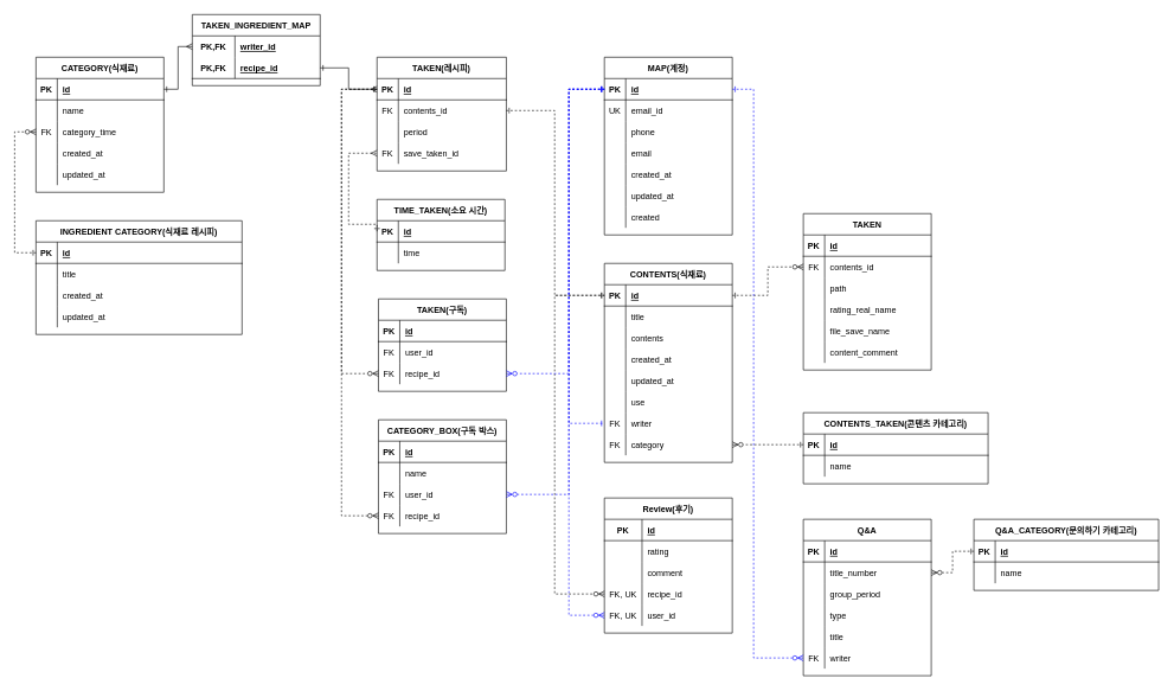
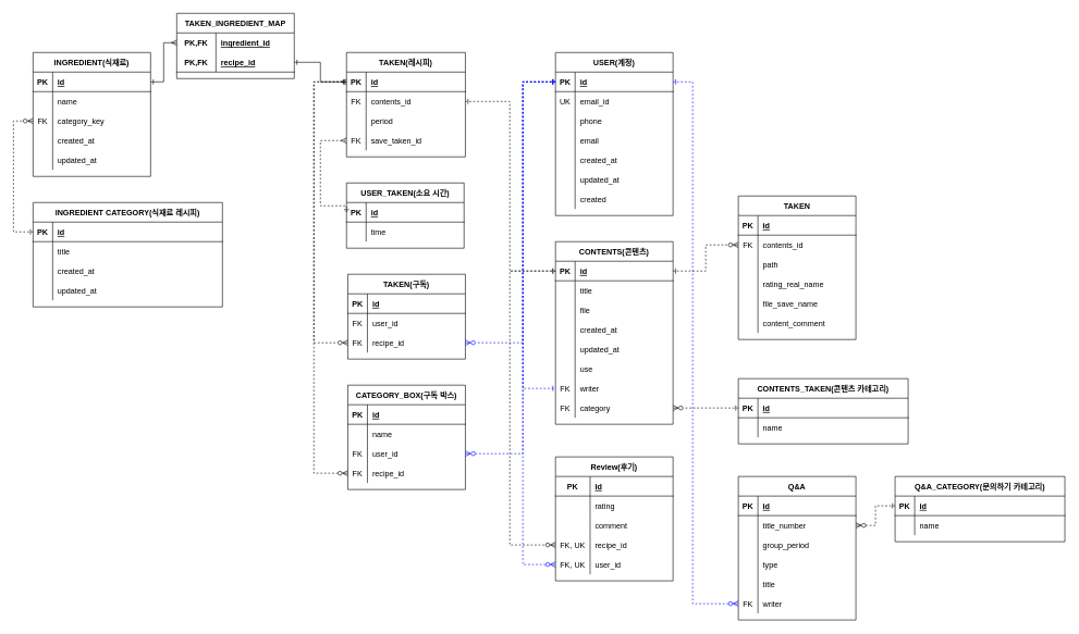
- <mxCell id="49" value="writer_id" style="shape=partialRectangle;connectable=0;fillColor=none;top=0;left=0;bottom=0;right=0;align=left;spacingLeft=6;fontStyle=5;overflow=hidden;" vertex="1" parent="47"><mxGeometry x="60" width="120" height="30" as="geometry"><mxRectangle width="120" height="30" as="alternateBounds" /></mxGeometry></mxCell>
+ <mxCell id="49" value="ingredient_id" style="shape=partialRectangle;connectable=0;fillColor=none;top=0;left=0;bottom=0;right=0;align=left;spacingLeft=6;fontStyle=5;overflow=hidden;" vertex="1" parent="47"><mxGeometry x="60" width="120" height="30" as="geometry"><mxRectangle width="120" height="30" as="alternateBounds" /></mxGeometry></mxCell>
- <mxCell id="2" value="CATEGORY(식재료)" style="shape=table;startSize=30;container=1;collapsible=1;childLayout=tableLayout;fixedRows=1;rowLines=0;fontStyle=1;align=center;resizeLast=1;" vertex="1" parent="1"><mxGeometry x="50" y="80" width="180" height="190" as="geometry" /></mxCell>
+ <mxCell id="2" value="INGREDIENT(식재료)" style="shape=table;startSize=30;container=1;collapsible=1;childLayout=tableLayout;fixedRows=1;rowLines=0;fontStyle=1;align=center;resizeLast=1;" vertex="1" parent="1"><mxGeometry x="50" y="80" width="180" height="190" as="geometry" /></mxCell>
- <mxCell id="87" value="MAP(계정)" style="shape=table;startSize=30;container=1;collapsible=1;childLayout=tableLayout;fixedRows=1;rowLines=0;fontStyle=1;align=center;resizeLast=1;" vertex="1" parent="1"><mxGeometry x="850" y="80" width="180" height="250" as="geometry" /></mxCell>
+ <mxCell id="87" value="USER(계정)" style="shape=table;startSize=30;container=1;collapsible=1;childLayout=tableLayout;fixedRows=1;rowLines=0;fontStyle=1;align=center;resizeLast=1;" vertex="1" parent="1"><mxGeometry x="850" y="80" width="180" height="250" as="geometry" /></mxCell>
- <mxCell id="11" value="category_time" style="shape=partialRectangle;connectable=0;fillColor=none;top=0;left=0;bottom=0;right=0;align=left;spacingLeft=6;overflow=hidden;" vertex="1" parent="9"><mxGeometry x="30" width="150" height="30" as="geometry"><mxRectangle width="150" height="30" as="alternateBounds" /></mxGeometry></mxCell>
+ <mxCell id="11" value="category_key" style="shape=partialRectangle;connectable=0;fillColor=none;top=0;left=0;bottom=0;right=0;align=left;spacingLeft=6;overflow=hidden;" vertex="1" parent="9"><mxGeometry x="30" width="150" height="30" as="geometry"><mxRectangle width="150" height="30" as="alternateBounds" /></mxGeometry></mxCell>
- <mxCell id="54" value="TIME_TAKEN(소요 시간)" style="shape=table;startSize=30;container=1;collapsible=1;childLayout=tableLayout;fixedRows=1;rowLines=0;fontStyle=1;align=center;resizeLast=1;" vertex="1" parent="1"><mxGeometry x="530" y="280" width="180" height="100" as="geometry" /></mxCell>
+ <mxCell id="54" value="USER_TAKEN(소요 시간)" style="shape=table;startSize=30;container=1;collapsible=1;childLayout=tableLayout;fixedRows=1;rowLines=0;fontStyle=1;align=center;resizeLast=1;" vertex="1" parent="1"><mxGeometry x="530" y="280" width="180" height="100" as="geometry" /></mxCell>
- <mxCell id="109" value="CONTENTS(식재료)" style="shape=table;startSize=30;container=1;collapsible=1;childLayout=tableLayout;fixedRows=1;rowLines=0;fontStyle=1;align=center;resizeLast=1;" vertex="1" parent="1"><mxGeometry x="850" y="370" width="180" height="280" as="geometry" /></mxCell>
+ <mxCell id="109" value="CONTENTS(콘텐츠)" style="shape=table;startSize=30;container=1;collapsible=1;childLayout=tableLayout;fixedRows=1;rowLines=0;fontStyle=1;align=center;resizeLast=1;" vertex="1" parent="1"><mxGeometry x="850" y="370" width="180" height="280" as="geometry" /></mxCell>
- <mxCell id="118" value="contents" style="shape=partialRectangle;connectable=0;fillColor=none;top=0;left=0;bottom=0;right=0;align=left;spacingLeft=6;overflow=hidden;" vertex="1" parent="116"><mxGeometry x="30" width="150" height="30" as="geometry"><mxRectangle width="150" height="30" as="alternateBounds" /></mxGeometry></mxCell>
+ <mxCell id="118" value="file" style="shape=partialRectangle;connectable=0;fillColor=none;top=0;left=0;bottom=0;right=0;align=left;spacingLeft=6;overflow=hidden;" vertex="1" parent="116"><mxGeometry x="30" width="150" height="30" as="geometry"><mxRectangle width="150" height="30" as="alternateBounds" /></mxGeometry></mxCell>
